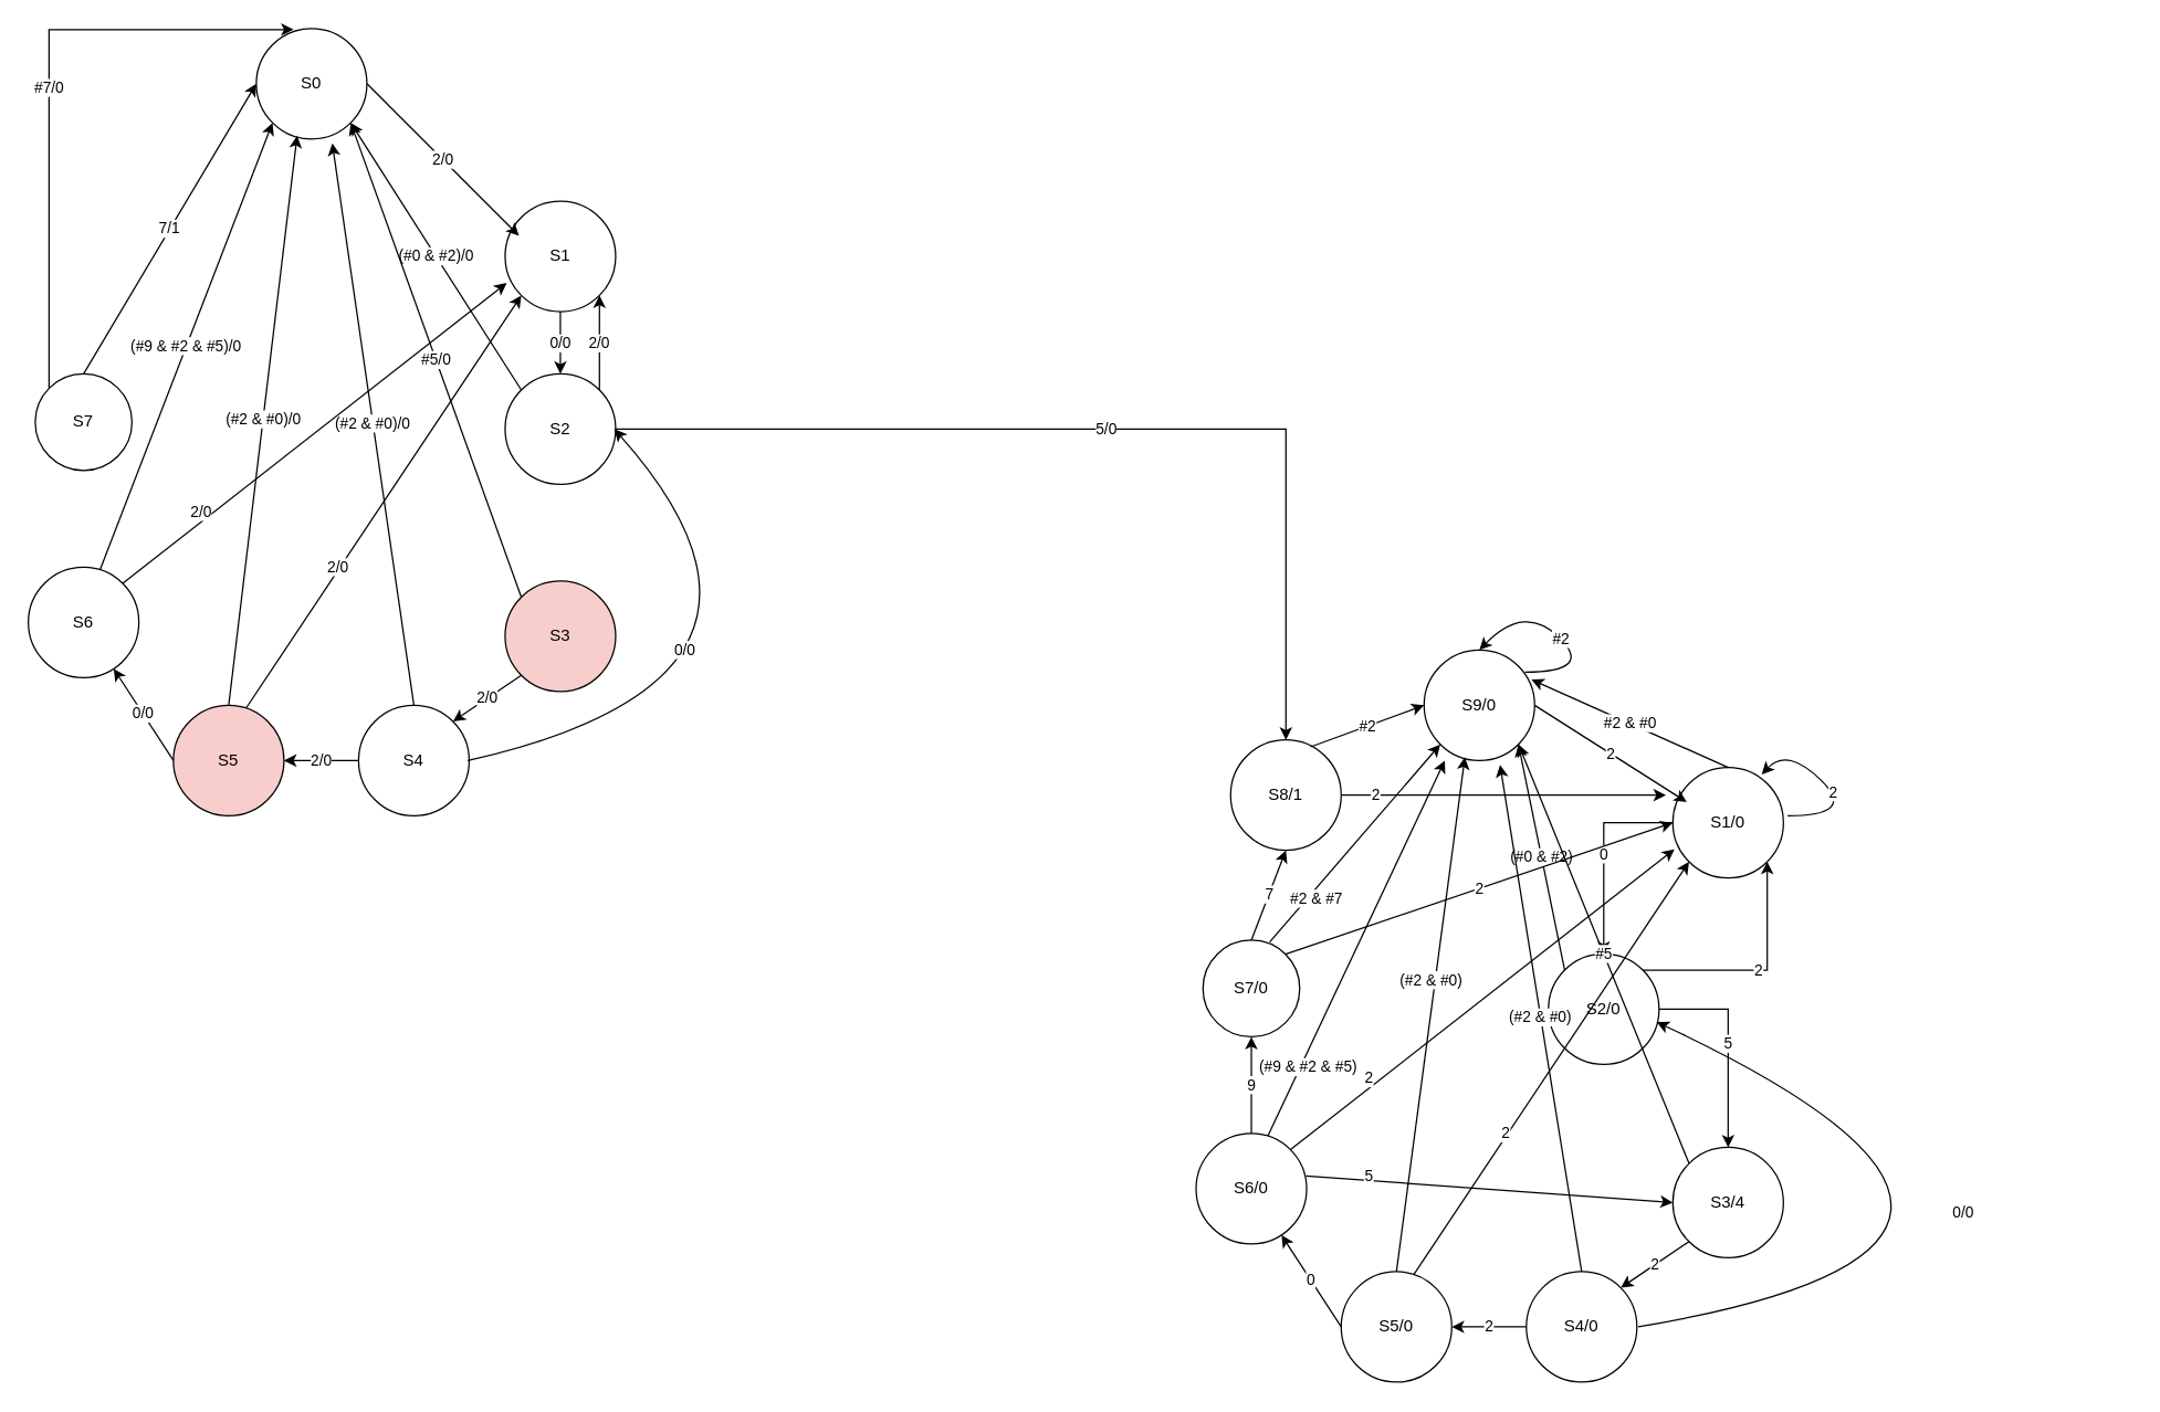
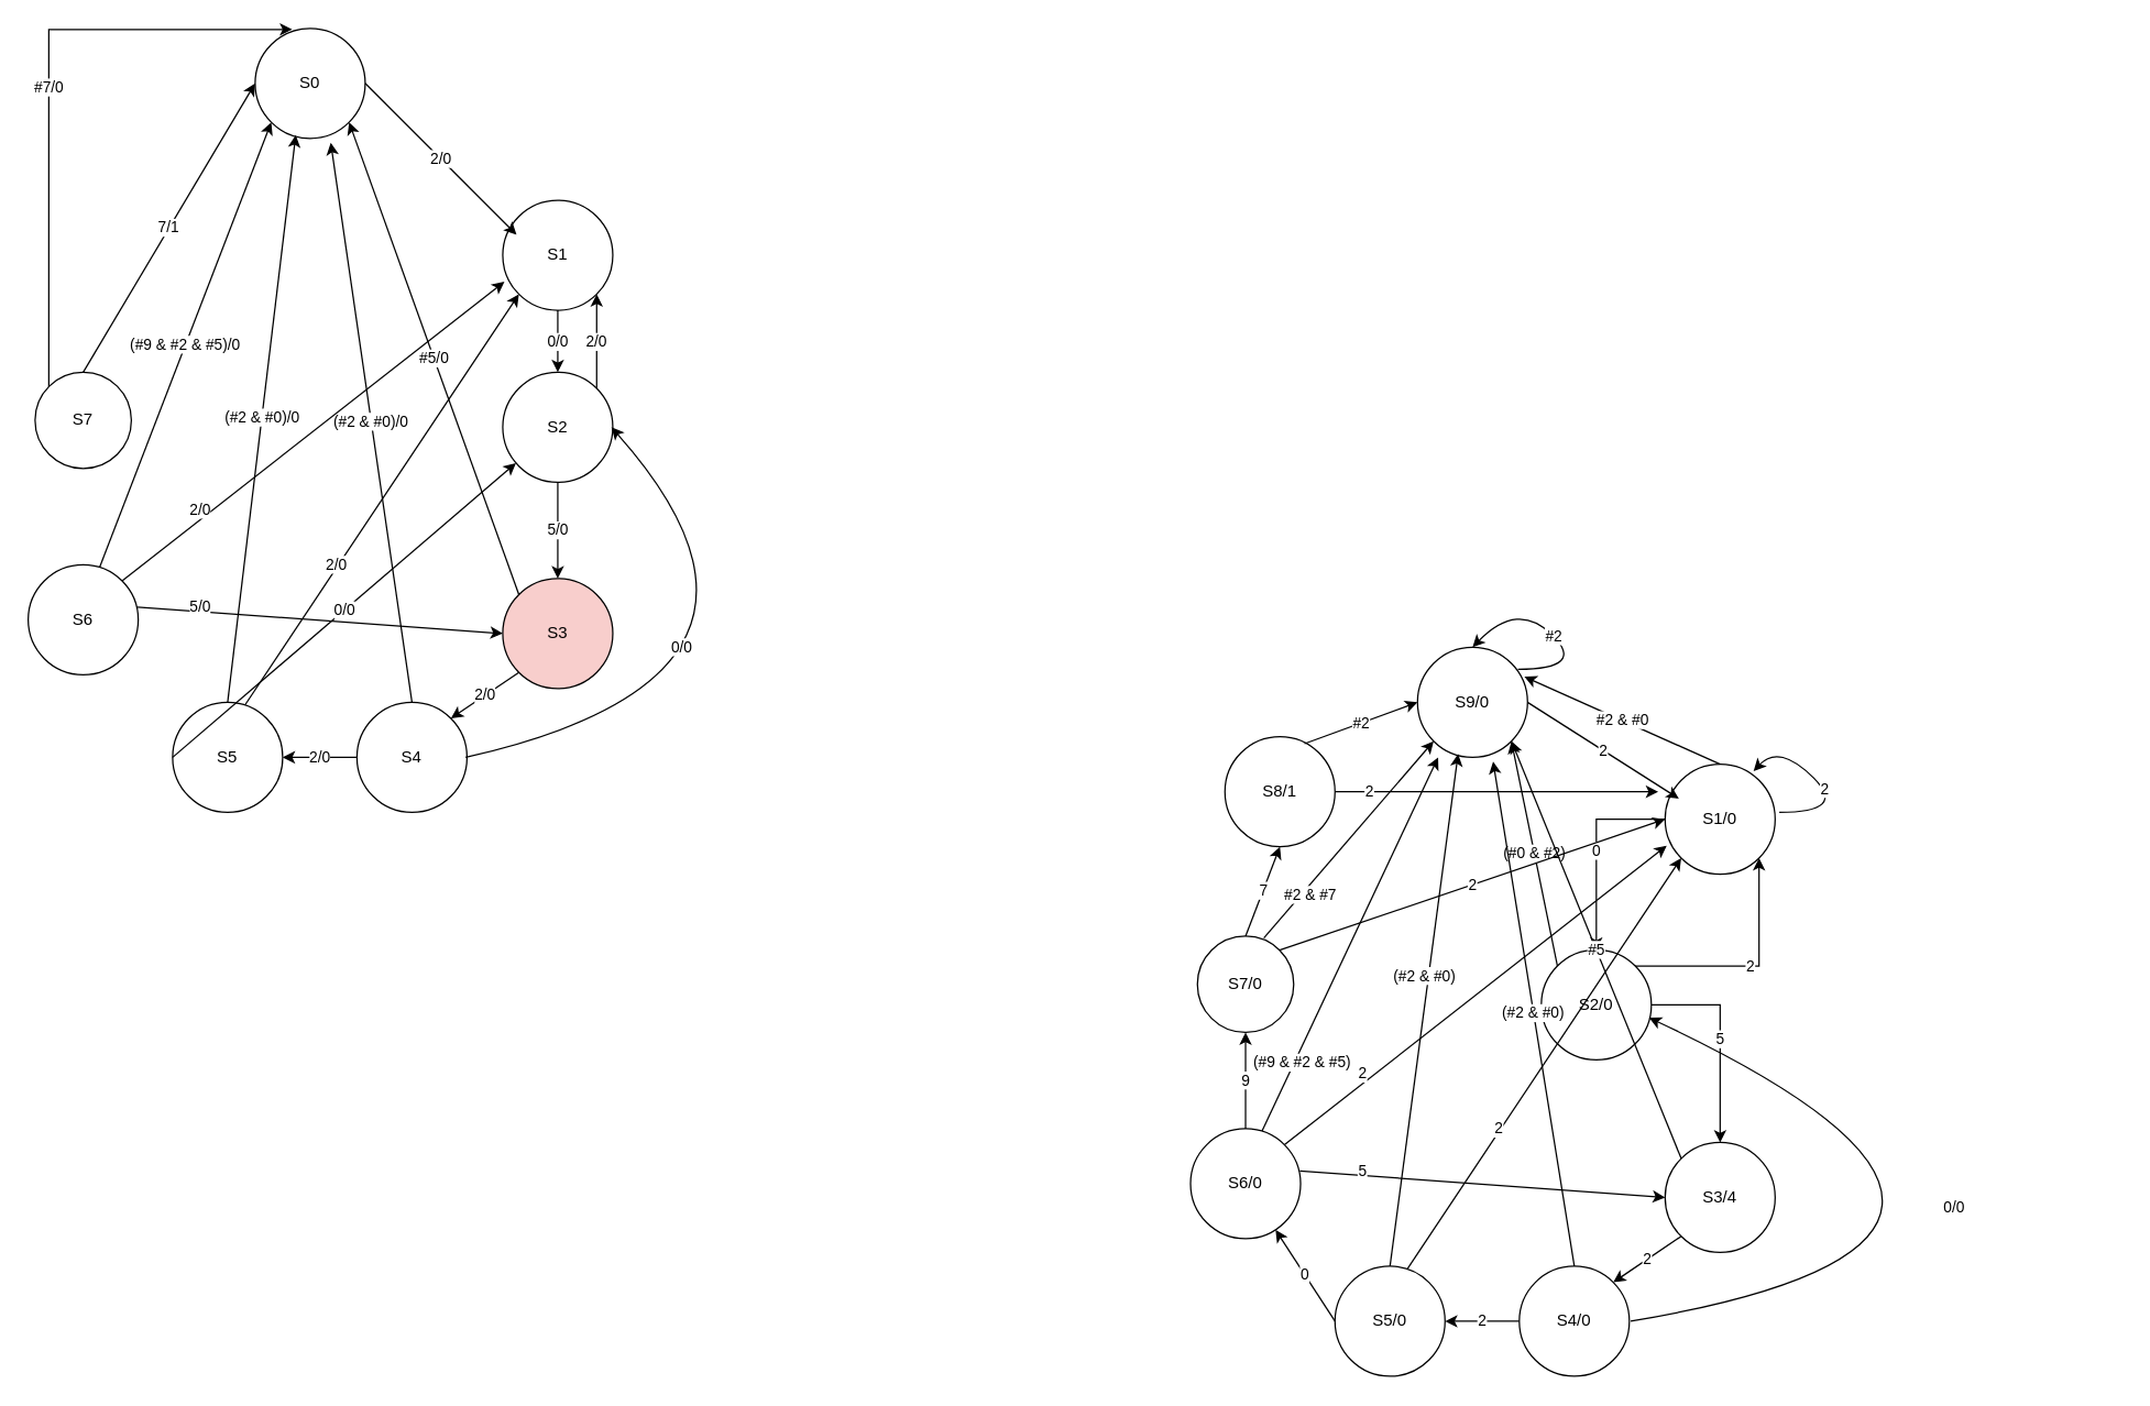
- <mxCell id="19" value="(#0 &amp;amp; #2)/0" style="endArrow=classic;html=1;rounded=0;entryX=1;entryY=1;entryDx=0;entryDy=0;exitX=0;exitY=0;exitDx=0;exitDy=0;" parent="1" source="7" target="2" edge="1"><mxGeometry width="50" height="50" relative="1" as="geometry"><mxPoint x="365" y="310" as="sourcePoint" /><mxPoint x="415" y="260" as="targetPoint" /></mxGeometry></mxCell>
- <mxCell id="5" value="5/0" style="edgeStyle=orthogonalEdgeStyle;rounded=0;orthogonalLoop=1;jettySize=auto;html=1;" parent="1" source="7" target="53" edge="1"><mxGeometry relative="1" as="geometry" /></mxCell>
+ <mxCell id="5" value="5/0" style="edgeStyle=orthogonalEdgeStyle;rounded=0;orthogonalLoop=1;jettySize=auto;html=1;entryX=0.5;entryY=0;entryDx=0;entryDy=0;" parent="1" source="7" target="10" edge="1"><mxGeometry relative="1" as="geometry" /></mxCell>
+ <mxCell id="27" value="5/0" style="endArrow=classic;html=1;rounded=0;exitX=0.994;exitY=0.385;exitDx=0;exitDy=0;exitPerimeter=0;entryX=0;entryY=0.5;entryDx=0;entryDy=0;" parent="1" source="11" target="10" edge="1"><mxGeometry x="-0.659" y="3" width="50" height="50" relative="1" as="geometry"><mxPoint x="405" y="320" as="sourcePoint" /><mxPoint x="455" y="270" as="targetPoint" /><mxPoint as="offset" /></mxGeometry></mxCell>
- <mxCell id="17" value="0/0" style="endArrow=classic;html=1;rounded=0;exitX=0;exitY=0.5;exitDx=0;exitDy=0;" parent="1" source="14" target="11" edge="1"><mxGeometry width="50" height="50" relative="1" as="geometry"><mxPoint x="365" y="310" as="sourcePoint" /><mxPoint x="415" y="260" as="targetPoint" /></mxGeometry></mxCell>
+ <mxCell id="17" value="0/0" style="endArrow=classic;html=1;rounded=0;exitX=0;exitY=0.5;exitDx=0;exitDy=0;" parent="1" source="14" target="7" edge="1"><mxGeometry width="50" height="50" relative="1" as="geometry"><mxPoint x="365" y="310" as="sourcePoint" /><mxPoint x="415" y="260" as="targetPoint" /></mxGeometry></mxCell>
- <mxCell id="14" value="S5" style="ellipse;whiteSpace=wrap;html=1;aspect=fixed;fillColor=#f8cecc;" parent="1" vertex="1"><mxGeometry x="125" y="510" width="80" height="80" as="geometry" /></mxCell>
+ <mxCell id="14" value="S5" style="ellipse;whiteSpace=wrap;html=1;aspect=fixed;" parent="1" vertex="1"><mxGeometry x="125" y="510" width="80" height="80" as="geometry" /></mxCell>
